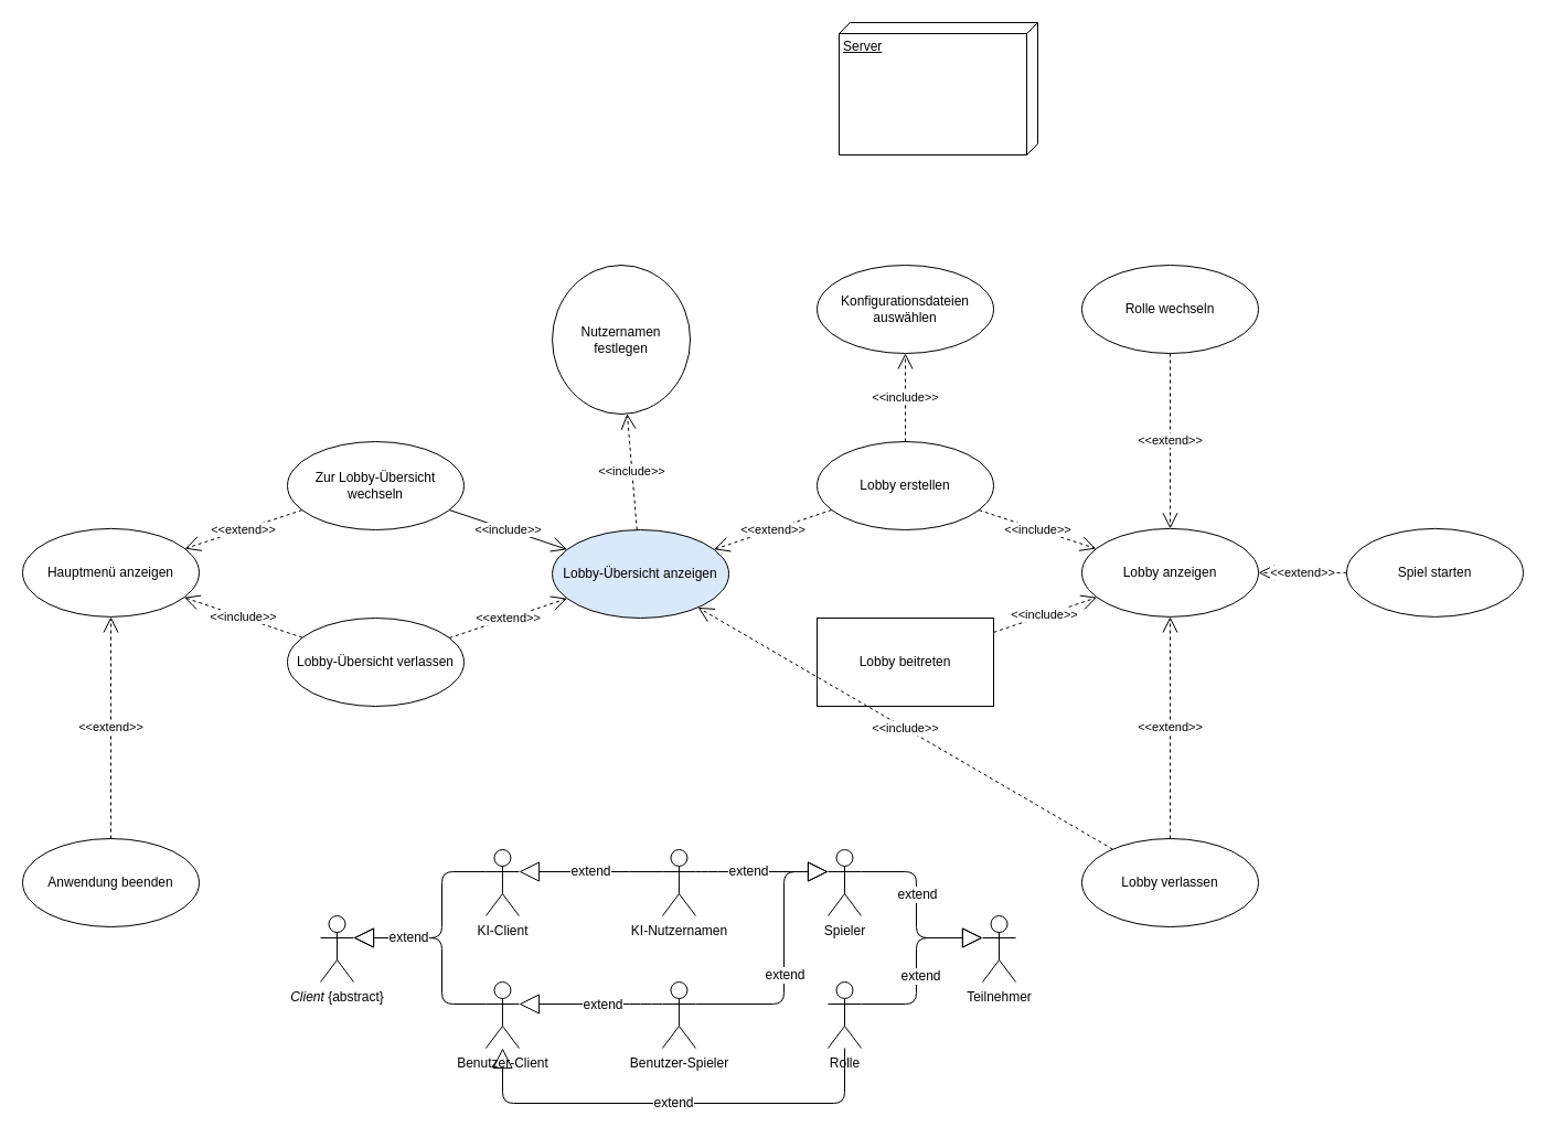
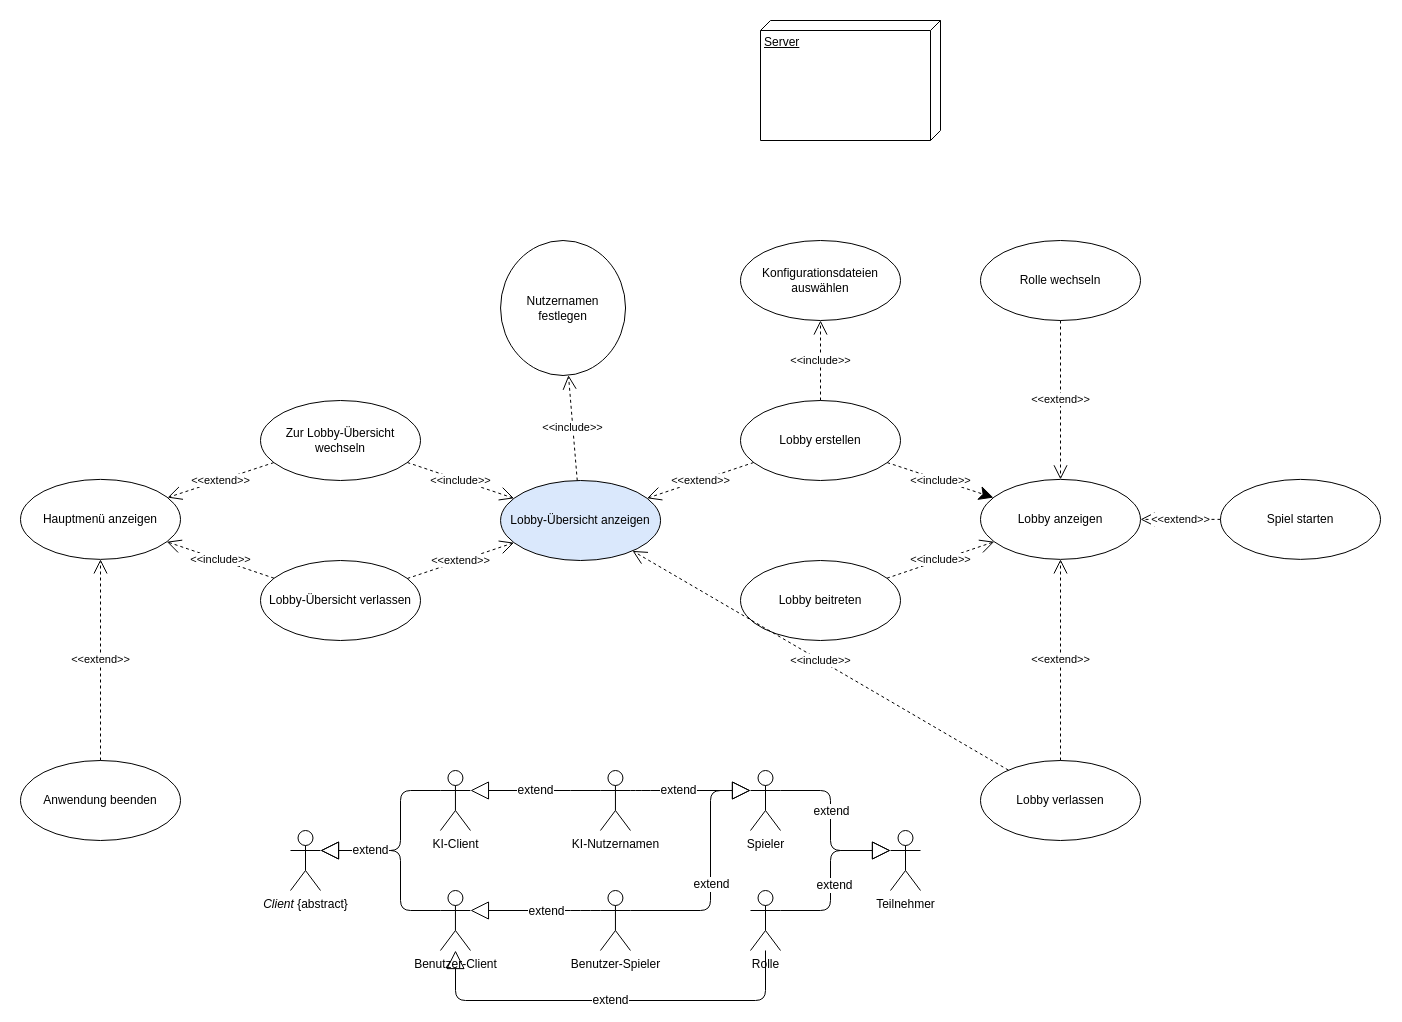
- <mxCell id="31" value="&amp;lt;&amp;lt;include&amp;gt;&amp;gt;" style="endArrow=open;endSize=12;dashed=0;html=1;" parent="1" source="29" target="8" edge="1"><mxGeometry width="160" relative="1" as="geometry"><mxPoint x="390" y="520" as="sourcePoint" /><mxPoint x="270" y="520" as="targetPoint" /></mxGeometry></mxCell>
+ <mxCell id="31" value="&amp;lt;&amp;lt;include&amp;gt;&amp;gt;" style="endArrow=open;endSize=12;dashed=1;html=1;" parent="1" source="29" target="8" edge="1"><mxGeometry width="160" relative="1" as="geometry"><mxPoint x="390" y="520" as="sourcePoint" /><mxPoint x="270" y="520" as="targetPoint" /></mxGeometry></mxCell>
- <mxCell id="11" value="&amp;lt;&amp;lt;include&amp;gt;&amp;gt;" style="endArrow=open;endSize=12;dashed=1;html=1;" parent="1" source="6" target="9" edge="1"><mxGeometry width="160" relative="1" as="geometry"><mxPoint x="800" y="670" as="sourcePoint" /><mxPoint x="960" y="670" as="targetPoint" /></mxGeometry></mxCell>
+ <mxCell id="11" value="&amp;lt;&amp;lt;include&amp;gt;&amp;gt;" style="endArrow=classic;endSize=12;dashed=1;html=1;" parent="1" source="6" target="9" edge="1"><mxGeometry width="160" relative="1" as="geometry"><mxPoint x="800" y="670" as="sourcePoint" /><mxPoint x="960" y="670" as="targetPoint" /></mxGeometry></mxCell>
- <mxCell id="10" value="Lobby beitreten" style="whiteSpace=wrap;html=1;rounded=0;" parent="1" vertex="1"><mxGeometry x="740" y="560" width="160" height="80" as="geometry" /></mxCell>
+ <mxCell id="10" value="Lobby beitreten" style="ellipse;whiteSpace=wrap;html=1;" parent="1" vertex="1"><mxGeometry x="740" y="560" width="160" height="80" as="geometry" /></mxCell>
